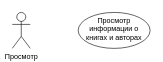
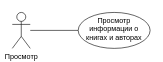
+ <mxCell id="2" value="" style="edgeStyle=orthogonalEdgeStyle;rounded=0;orthogonalLoop=1;jettySize=auto;html=1;endArrow=none;endFill=0;" parent="1" source="3" target="4" edge="1"><mxGeometry relative="1" as="geometry" /></mxCell>
